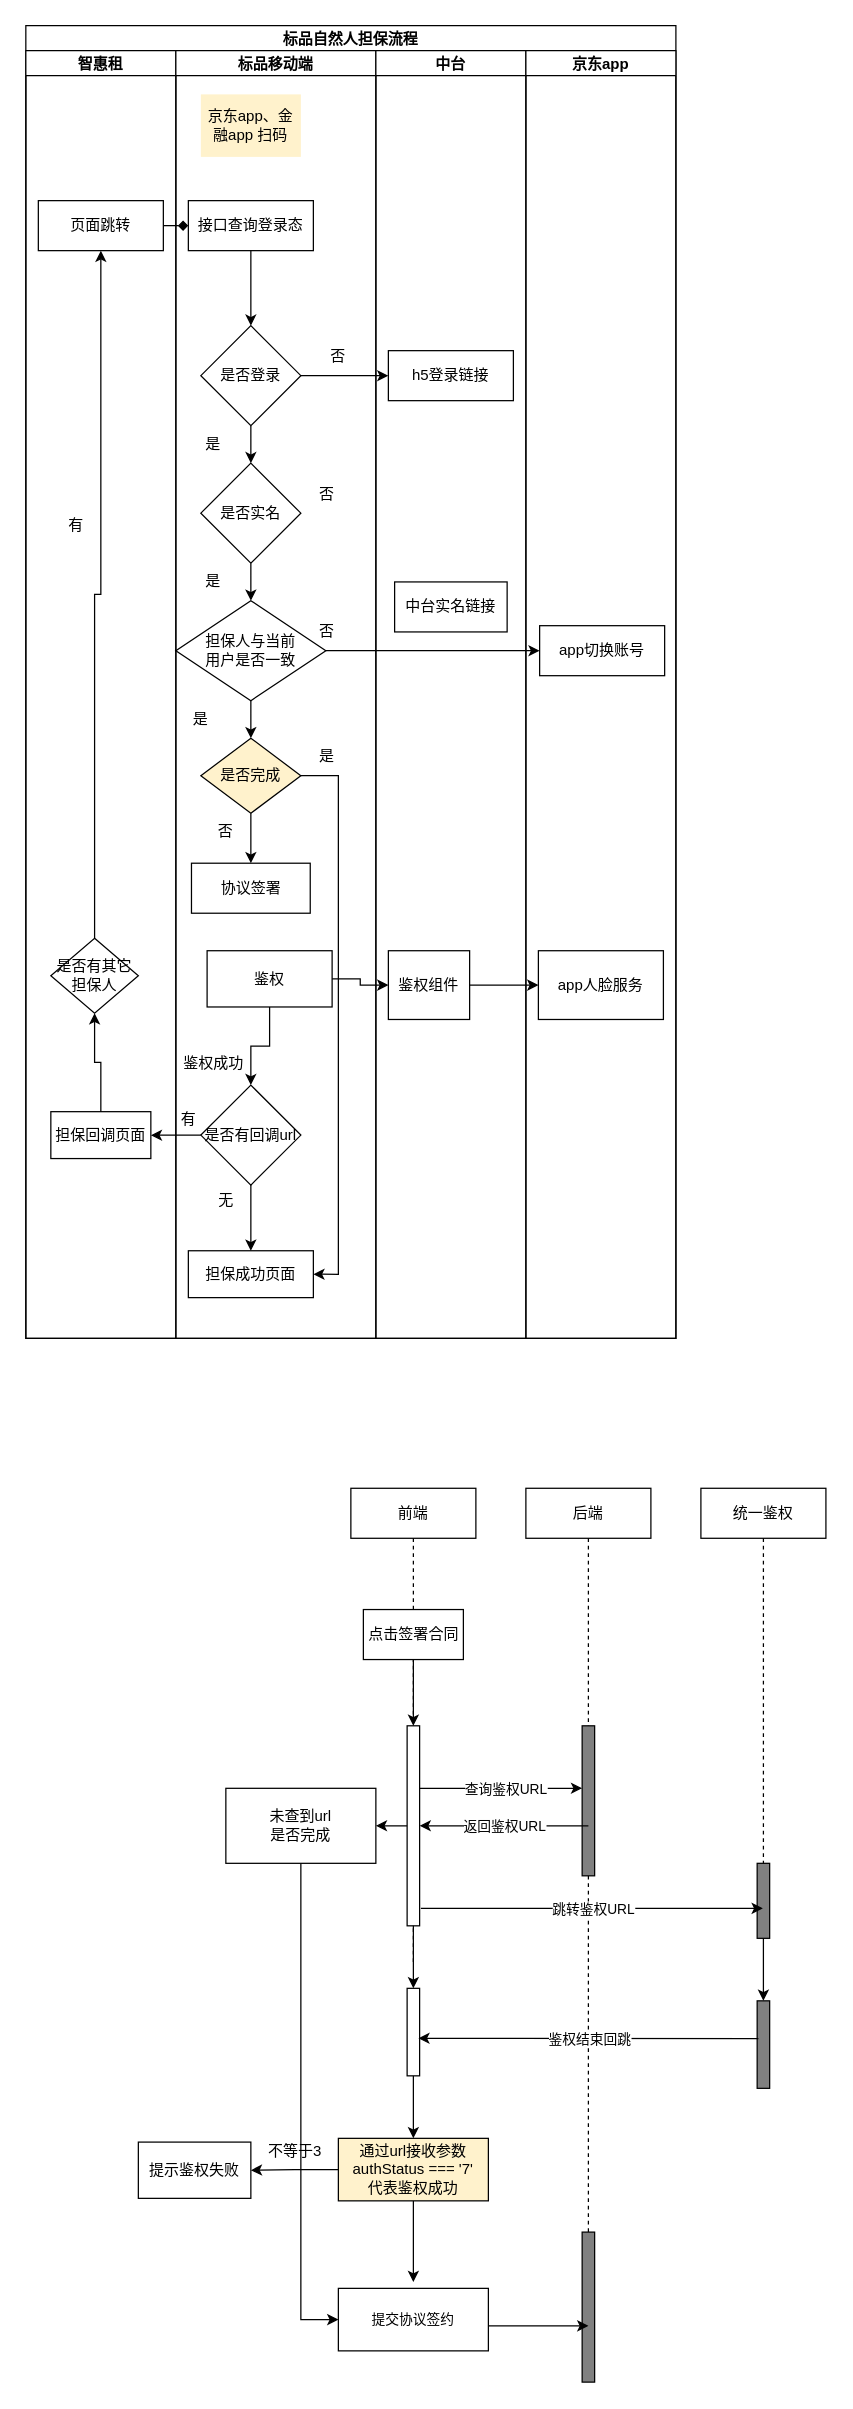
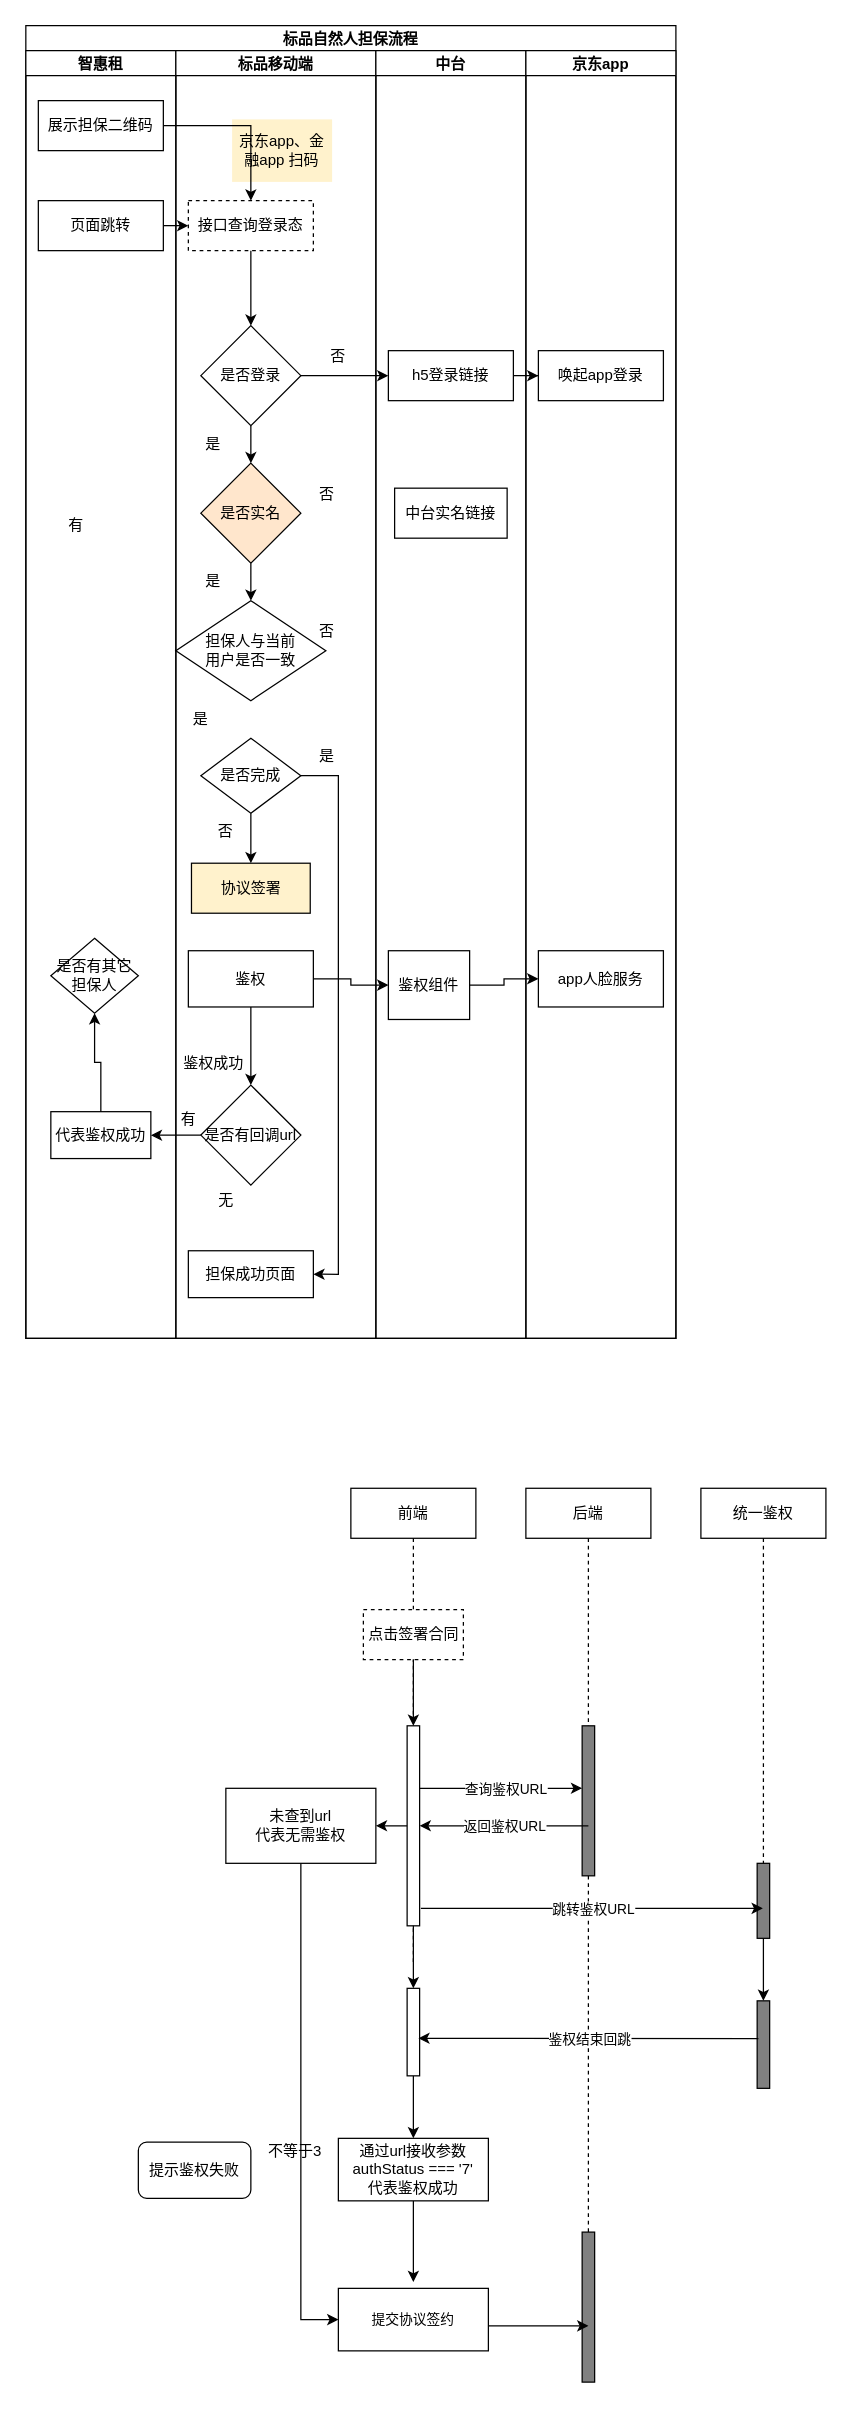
+ <mxCell id="4" value="展示担保二维码" style="rounded=0;whiteSpace=wrap;html=1;" vertex="1" parent="3"><mxGeometry x="10" y="40" width="100" height="40" as="geometry" /></mxCell>
+ <mxCell id="37" value="" style="edgeStyle=orthogonalEdgeStyle;rounded=0;orthogonalLoop=1;jettySize=auto;html=1;" edge="1" parent="2" source="4" target="8"><mxGeometry relative="1" as="geometry" /></mxCell>
- <mxCell id="9" value="京东app、金融app 扫码" style="text;html=1;align=center;verticalAlign=middle;whiteSpace=wrap;rounded=0;fillColor=#fff2cc;strokeColor=none;" vertex="1" parent="7"><mxGeometry x="20" y="35" width="80" height="50" as="geometry" /></mxCell>
+ <mxCell id="9" value="京东app、金融app 扫码" style="text;html=1;align=center;verticalAlign=middle;whiteSpace=wrap;rounded=0;fillColor=#fff2cc;strokeColor=none;" vertex="1" parent="7"><mxGeometry x="45" y="55" width="80" height="50" as="geometry" /></mxCell>
- <mxCell id="38" style="edgeStyle=orthogonalEdgeStyle;rounded=0;orthogonalLoop=1;jettySize=auto;html=1;exitX=1;exitY=0.5;exitDx=0;exitDy=0;entryX=0;entryY=0.5;entryDx=0;entryDy=0;endArrow=diamond;" edge="1" parent="2" source="5" target="8"><mxGeometry relative="1" as="geometry" /></mxCell>
+ <mxCell id="38" style="edgeStyle=orthogonalEdgeStyle;rounded=0;orthogonalLoop=1;jettySize=auto;html=1;exitX=1;exitY=0.5;exitDx=0;exitDy=0;entryX=0;entryY=0.5;entryDx=0;entryDy=0;" edge="1" parent="2" source="5" target="8"><mxGeometry relative="1" as="geometry" /></mxCell>
- <mxCell id="8" value="接口查询登录态" style="rounded=0;whiteSpace=wrap;html=1;" vertex="1" parent="7"><mxGeometry x="10" y="120" width="100" height="40" as="geometry" /></mxCell>
+ <mxCell id="8" value="接口查询登录态" style="rounded=0;whiteSpace=wrap;html=1;dashed=1;" vertex="1" parent="7"><mxGeometry x="10" y="120" width="100" height="40" as="geometry" /></mxCell>
+ <mxCell id="39" value="" style="edgeStyle=orthogonalEdgeStyle;rounded=0;orthogonalLoop=1;jettySize=auto;html=1;" edge="1" parent="2" source="30" target="34"><mxGeometry relative="1" as="geometry" /></mxCell>
+ <mxCell id="34" value="唤起app登录" style="whiteSpace=wrap;html=1;rounded=0;" vertex="1" parent="33"><mxGeometry x="10" y="240" width="100" height="40" as="geometry" /></mxCell>
- <mxCell id="10" value="是否实名" style="rhombus;whiteSpace=wrap;html=1;rounded=0;" vertex="1" parent="7"><mxGeometry x="20" y="330" width="80" height="80" as="geometry" /></mxCell>
+ <mxCell id="10" value="是否实名" style="rhombus;whiteSpace=wrap;html=1;rounded=0;fillColor=#ffe6cc;" vertex="1" parent="7"><mxGeometry x="20" y="330" width="80" height="80" as="geometry" /></mxCell>
- <mxCell id="53" style="edgeStyle=orthogonalEdgeStyle;rounded=0;orthogonalLoop=1;jettySize=auto;html=1;exitX=0.5;exitY=0;exitDx=0;exitDy=0;entryX=0.5;entryY=1;entryDx=0;entryDy=0;" edge="1" parent="1" source="54" target="5"><mxGeometry relative="1" as="geometry" /></mxCell>
- <mxCell id="31" value="中台实名链接" style="whiteSpace=wrap;html=1;rounded=0;" vertex="1" parent="29"><mxGeometry x="15" y="425" width="90" height="40" as="geometry" /></mxCell>
+ <mxCell id="31" value="中台实名链接" style="whiteSpace=wrap;html=1;rounded=0;" vertex="1" parent="29"><mxGeometry x="15" y="350" width="90" height="40" as="geometry" /></mxCell>
- <mxCell id="40" value="" style="edgeStyle=orthogonalEdgeStyle;rounded=0;orthogonalLoop=1;jettySize=auto;html=1;" edge="1" parent="2" source="12" target="35"><mxGeometry relative="1" as="geometry" /></mxCell>
- <mxCell id="35" value="app切换账号" style="whiteSpace=wrap;html=1;rounded=0;" vertex="1" parent="33"><mxGeometry x="11" y="460" width="100" height="40" as="geometry" /></mxCell>
- <mxCell id="26" value="" style="edgeStyle=orthogonalEdgeStyle;rounded=0;orthogonalLoop=1;jettySize=auto;html=1;" edge="1" parent="7" source="12" target="25"><mxGeometry relative="1" as="geometry" /></mxCell>
- <mxCell id="25" value="是否完成" style="rhombus;whiteSpace=wrap;html=1;rounded=0;fillColor=#fff2cc;" vertex="1" parent="7"><mxGeometry x="20" y="550" width="80" height="60" as="geometry" /></mxCell>
+ <mxCell id="25" value="是否完成" style="rhombus;whiteSpace=wrap;html=1;rounded=0;" vertex="1" parent="7"><mxGeometry x="20" y="550" width="80" height="60" as="geometry" /></mxCell>
- <mxCell id="20" value="协议签署" style="whiteSpace=wrap;html=1;rounded=0;" vertex="1" parent="7"><mxGeometry x="12.5" y="650" width="95" height="40" as="geometry" /></mxCell>
+ <mxCell id="20" value="协议签署" style="whiteSpace=wrap;html=1;rounded=0;fillColor=#fff2cc;" vertex="1" parent="7"><mxGeometry x="12.5" y="650" width="95" height="40" as="geometry" /></mxCell>
- <mxCell id="18" value="鉴权" style="whiteSpace=wrap;html=1;rounded=0;" vertex="1" parent="7"><mxGeometry x="25" y="720" width="100" height="45" as="geometry" /></mxCell>
+ <mxCell id="18" value="鉴权" style="whiteSpace=wrap;html=1;rounded=0;" vertex="1" parent="7"><mxGeometry x="10" y="720" width="100" height="45" as="geometry" /></mxCell>
- <mxCell id="36" value="app人脸服务" style="whiteSpace=wrap;html=1;rounded=0;" vertex="1" parent="33"><mxGeometry x="10" y="720" width="100" height="55" as="geometry" /></mxCell>
+ <mxCell id="36" value="app人脸服务" style="whiteSpace=wrap;html=1;rounded=0;" vertex="1" parent="33"><mxGeometry x="10" y="720" width="100" height="45" as="geometry" /></mxCell>
- <mxCell id="6" value="担保回调页面" style="whiteSpace=wrap;html=1;rounded=0;" vertex="1" parent="3"><mxGeometry x="20" y="848.75" width="80" height="37.5" as="geometry" /></mxCell>
+ <mxCell id="6" value="代表鉴权成功" style="whiteSpace=wrap;html=1;rounded=0;" vertex="1" parent="3"><mxGeometry x="20" y="848.75" width="80" height="37.5" as="geometry" /></mxCell>
- <mxCell id="47" value="" style="edgeStyle=orthogonalEdgeStyle;rounded=0;orthogonalLoop=1;jettySize=auto;html=1;" edge="1" parent="1" source="49" target="21"><mxGeometry relative="1" as="geometry" /></mxCell>
- <mxCell id="61" value="点击签署合同" style="html=1;points=[];perimeter=orthogonalPerimeter;" vertex="1" parent="59"><mxGeometry x="10" y="97" width="80" height="40" as="geometry" /></mxCell>
+ <mxCell id="61" value="点击签署合同" style="html=1;points=[];perimeter=orthogonalPerimeter;dashed=1;" vertex="1" parent="59"><mxGeometry x="10" y="97" width="80" height="40" as="geometry" /></mxCell>
- <mxCell id="87" value="未查到url&lt;br&gt;是否完成" style="whiteSpace=wrap;html=1;" vertex="1" parent="1"><mxGeometry x="180" y="1430" width="120" height="60" as="geometry" /></mxCell>
+ <mxCell id="87" value="未查到url&lt;br&gt;代表无需鉴权" style="whiteSpace=wrap;html=1;" vertex="1" parent="1"><mxGeometry x="180" y="1430" width="120" height="60" as="geometry" /></mxCell>
- <mxCell id="79" value="" style="edgeStyle=orthogonalEdgeStyle;rounded=0;orthogonalLoop=1;jettySize=auto;html=1;exitX=0;exitY=0.5;exitDx=0;exitDy=0;" edge="1" parent="1" source="78" target="82"><mxGeometry relative="1" as="geometry"><mxPoint x="330" y="1905" as="sourcePoint" /></mxGeometry></mxCell>
- <mxCell id="78" value="通过url接收参数&lt;br&gt;authStatus === '7'&lt;br&gt;代表鉴权成功" style="whiteSpace=wrap;html=1;fillColor=#fff2cc;" vertex="1" parent="1"><mxGeometry x="270" y="1710" width="120" height="50" as="geometry" /></mxCell>
+ <mxCell id="78" value="通过url接收参数&lt;br&gt;authStatus === '7'&lt;br&gt;代表鉴权成功" style="whiteSpace=wrap;html=1;" vertex="1" parent="1"><mxGeometry x="270" y="1710" width="120" height="50" as="geometry" /></mxCell>
- <mxCell id="82" value="提示鉴权失败" style="whiteSpace=wrap;html=1;" vertex="1" parent="1"><mxGeometry x="110" y="1713" width="90" height="45" as="geometry" /></mxCell>
+ <mxCell id="82" value="提示鉴权失败" style="whiteSpace=wrap;html=1;rounded=1;" vertex="1" parent="1"><mxGeometry x="110" y="1713" width="90" height="45" as="geometry" /></mxCell>
